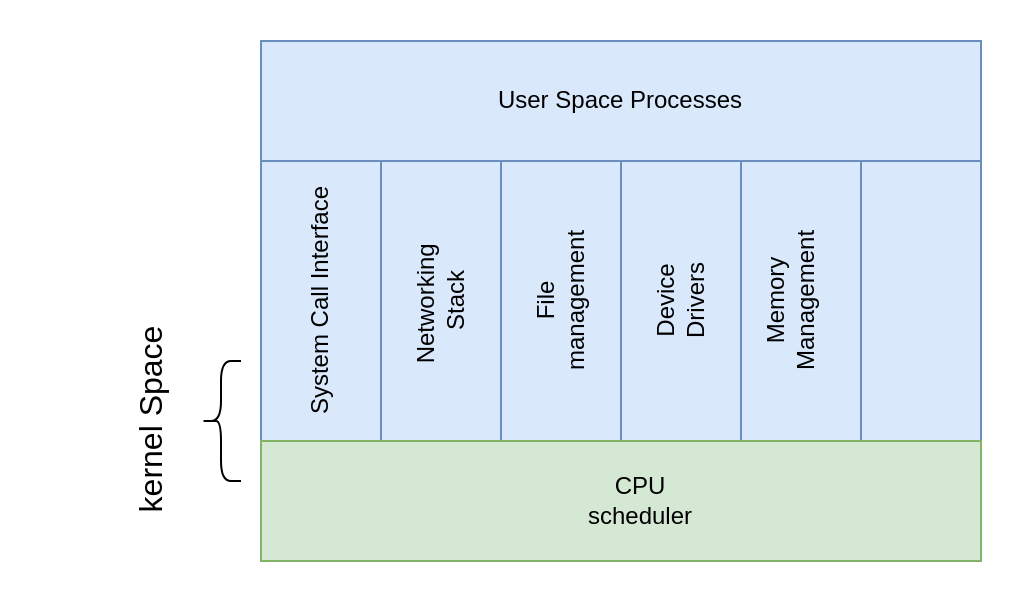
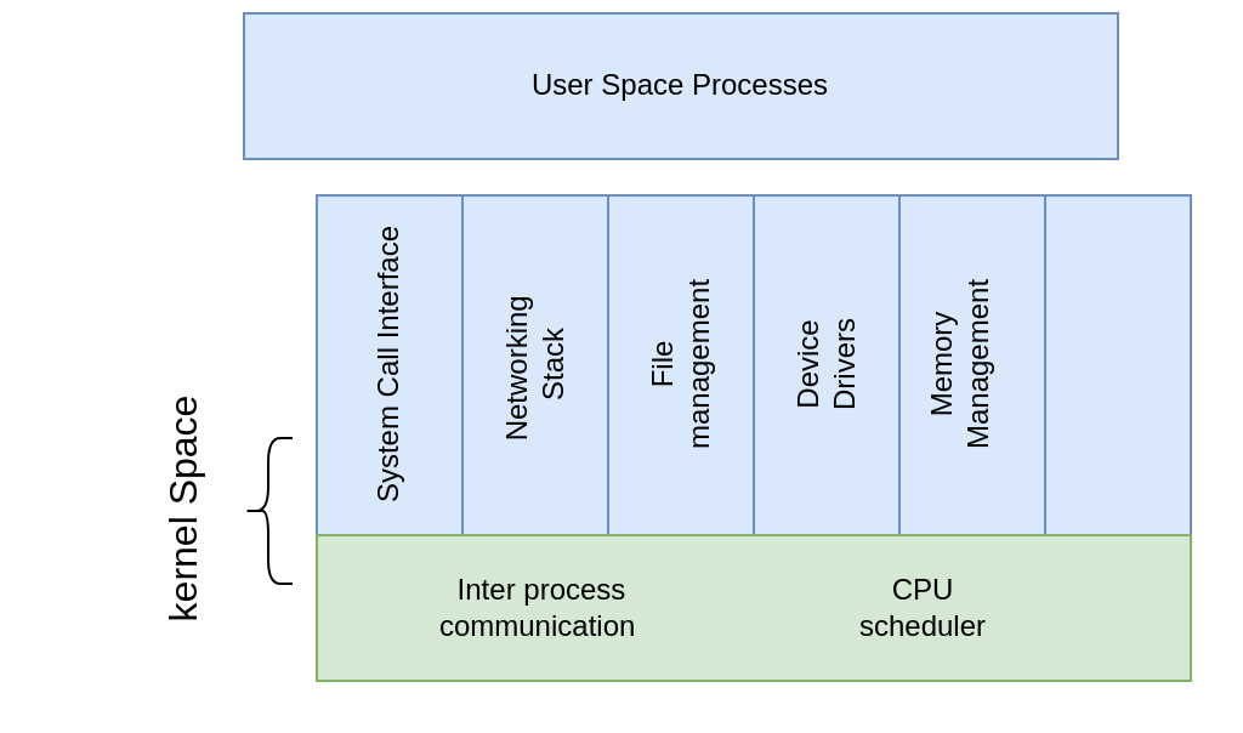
- <mxCell id="8" value="User Space Processes" style="rounded=0;whiteSpace=wrap;html=1;fillColor=#dae8fc;strokeColor=#6c8ebf;" parent="1" vertex="1"><mxGeometry x="130" y="20" width="360" height="60" as="geometry" /></mxCell>
+ <mxCell id="8" value="User Space Processes" style="rounded=0;whiteSpace=wrap;html=1;fillColor=#dae8fc;strokeColor=#6c8ebf;" parent="1" vertex="1"><mxGeometry x="100" y="5" width="360" height="60" as="geometry" /></mxCell>
+ <mxCell id="16" value="Inter process &lt;br&gt;communication&amp;nbsp;" style="text;html=1;strokeColor=none;fillColor=none;align=center;verticalAlign=middle;whiteSpace=wrap;rounded=0;" parent="1" vertex="1"><mxGeometry x="170" y="230" width="106" height="40" as="geometry" /></mxCell>
- <mxCell id="12" value="CPU scheduler&lt;br&gt;" style="text;html=1;strokeColor=none;fillColor=none;align=center;verticalAlign=middle;whiteSpace=wrap;rounded=0;" parent="1" vertex="1"><mxGeometry x="300" y="240" width="40" height="20" as="geometry" /></mxCell>
+ <mxCell id="12" value="CPU scheduler&lt;br&gt;" style="text;html=1;strokeColor=none;fillColor=none;align=center;verticalAlign=middle;whiteSpace=wrap;rounded=0;" parent="1" vertex="1"><mxGeometry x="360" y="240" width="40" height="20" as="geometry" /></mxCell>
